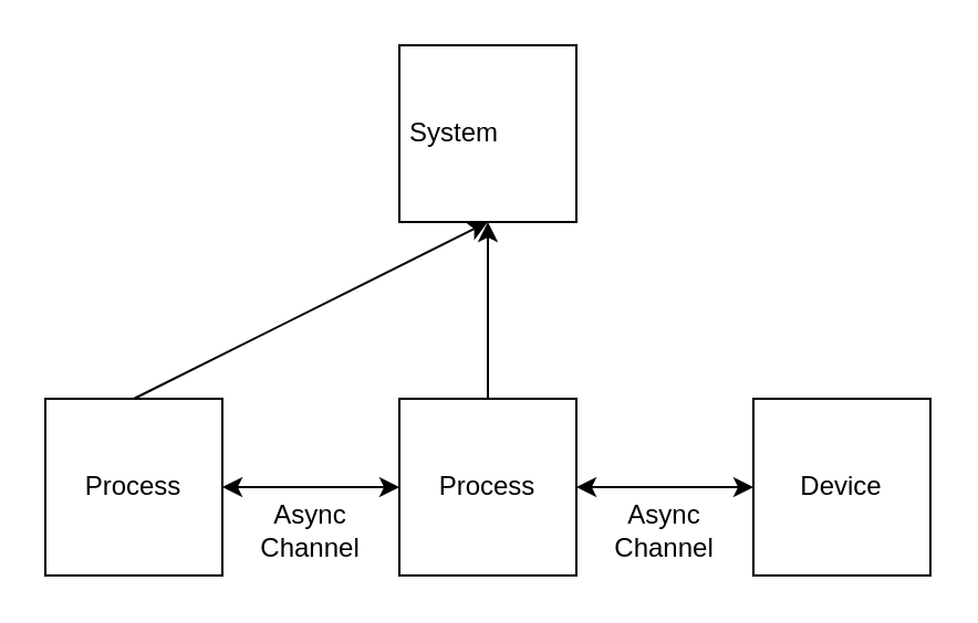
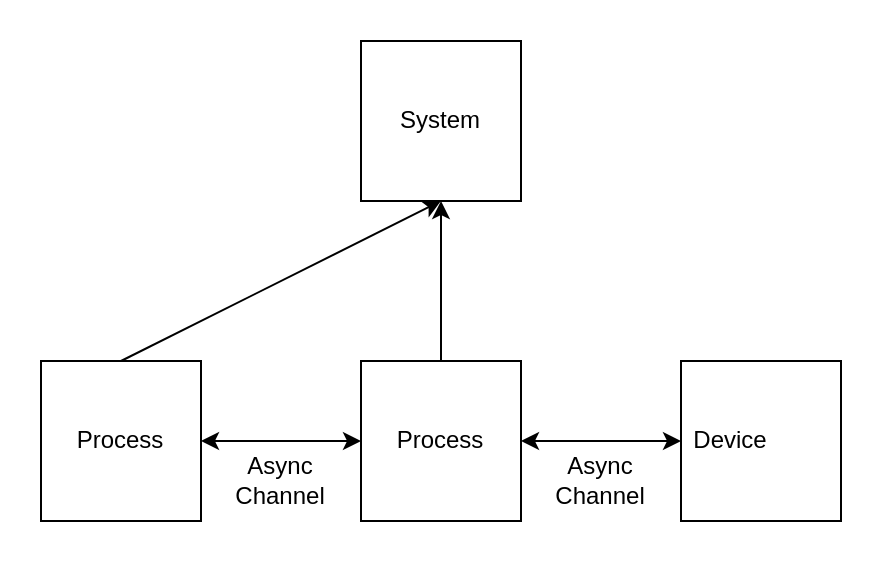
- <mxCell id="8" value="System" style="text;html=1;strokeColor=none;fillColor=none;align=center;verticalAlign=middle;whiteSpace=wrap;rounded=0;" parent="1" vertex="1"><mxGeometry x="185" y="50" width="40" height="20" as="geometry" /></mxCell>
+ <mxCell id="8" value="System" style="text;html=1;strokeColor=none;fillColor=none;align=center;verticalAlign=middle;whiteSpace=wrap;rounded=0;" parent="1" vertex="1"><mxGeometry x="200" y="50" width="40" height="20" as="geometry" /></mxCell>
- <mxCell id="11" value="Device" style="text;html=1;strokeColor=none;fillColor=none;align=center;verticalAlign=middle;whiteSpace=wrap;rounded=0;" parent="1" vertex="1"><mxGeometry x="360" y="210" width="40" height="20" as="geometry" /></mxCell>
+ <mxCell id="11" value="Device" style="text;html=1;strokeColor=none;fillColor=none;align=center;verticalAlign=middle;whiteSpace=wrap;rounded=0;" parent="1" vertex="1"><mxGeometry x="345" y="210" width="40" height="20" as="geometry" /></mxCell>
